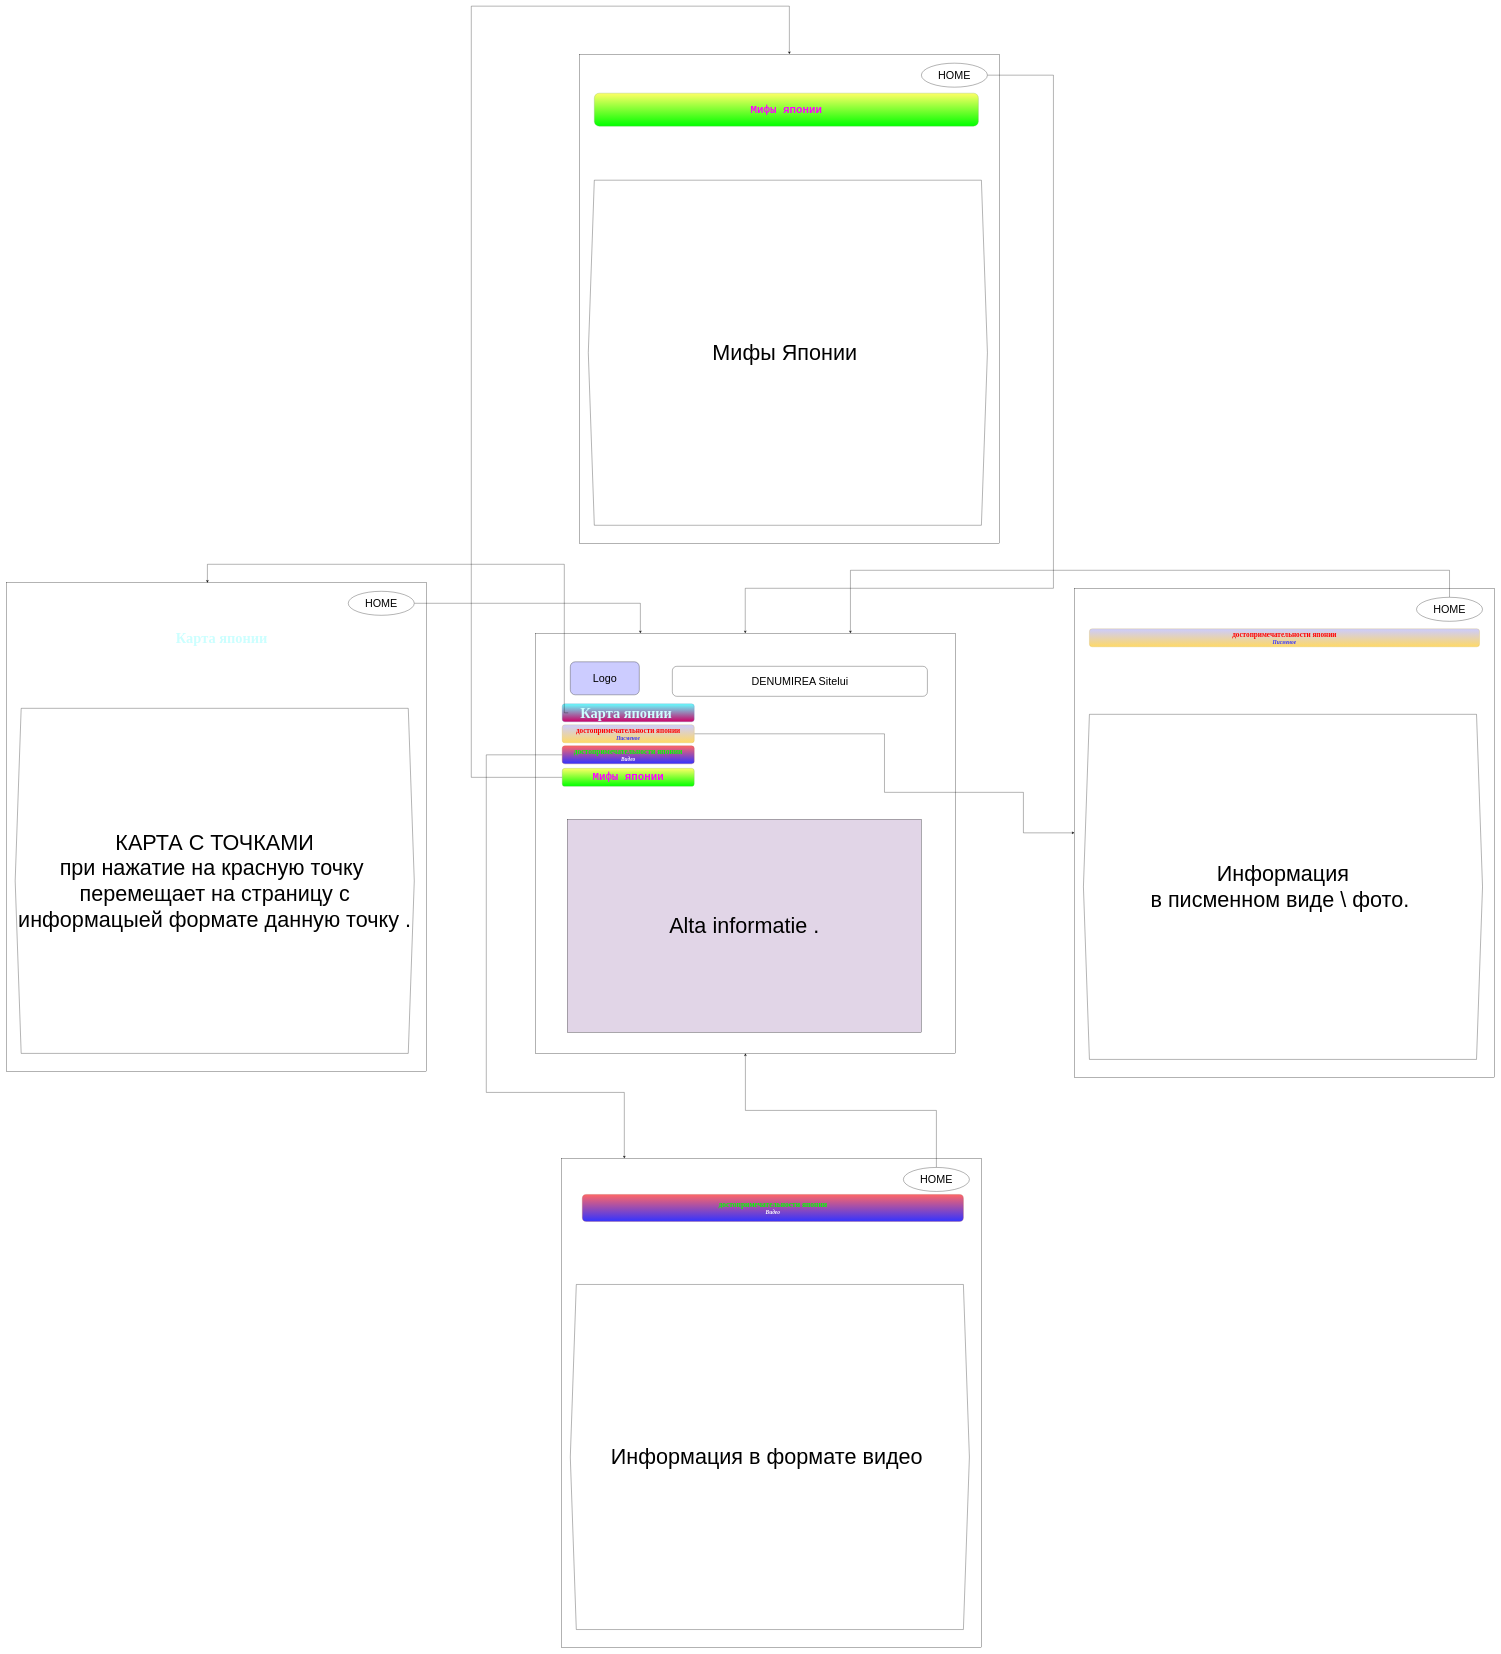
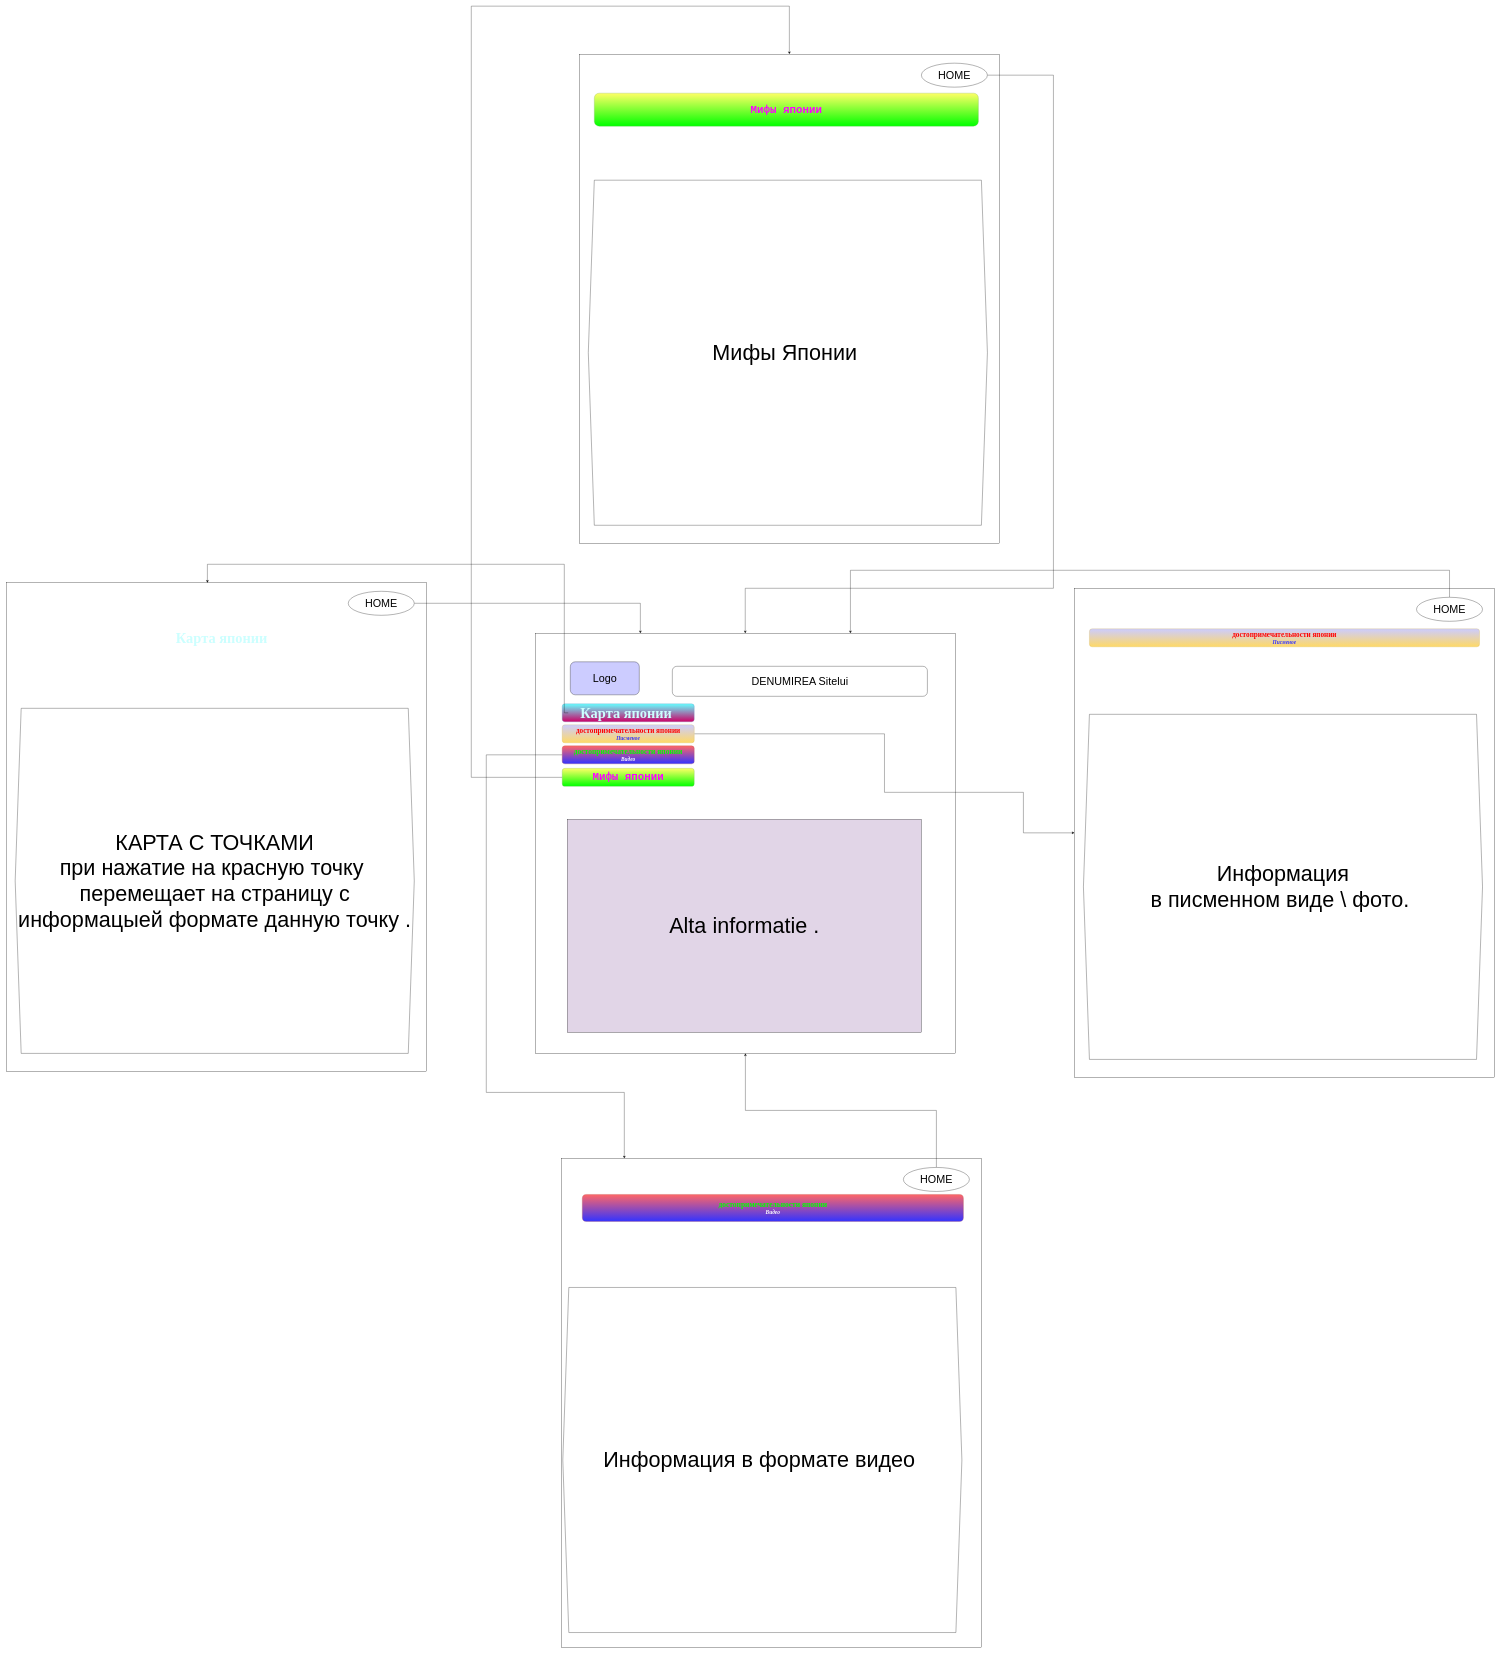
- <mxCell id="29" value="&lt;span style=&quot;font-size: 72px&quot;&gt;&lt;font style=&quot;vertical-align: inherit&quot;&gt;&lt;font style=&quot;vertical-align: inherit&quot;&gt;Информация в формате видео&amp;nbsp;&lt;/font&gt;&lt;/font&gt;&lt;br&gt;&lt;/span&gt;" style="shape=hexagon;perimeter=hexagonPerimeter2;whiteSpace=wrap;html=1;fixedSize=1;" parent="1" vertex="1"><mxGeometry x="1900" y="4280" width="1330" height="1150" as="geometry" /></mxCell>
+ <mxCell id="29" value="&lt;span style=&quot;font-size: 72px&quot;&gt;&lt;font style=&quot;vertical-align: inherit&quot;&gt;&lt;font style=&quot;vertical-align: inherit&quot;&gt;Информация в формате видео&amp;nbsp;&lt;/font&gt;&lt;/font&gt;&lt;br&gt;&lt;/span&gt;" style="shape=hexagon;perimeter=hexagonPerimeter2;whiteSpace=wrap;html=1;fixedSize=1;" parent="1" vertex="1"><mxGeometry x="1875" y="4290" width="1330" height="1150" as="geometry" /></mxCell>
